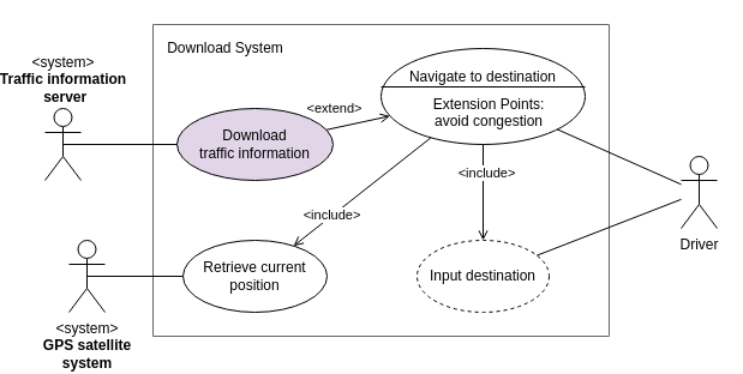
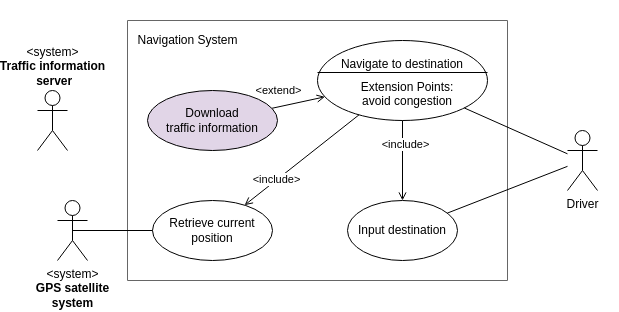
- <mxCell id="3" value="Download System" style="text;html=1;align=center;verticalAlign=middle;resizable=0;points=[];autosize=1;strokeColor=none;fillColor=none;" parent="2" vertex="1"><mxGeometry y="10" width="120" height="20" as="geometry" /></mxCell>
+ <mxCell id="3" value="Navigation System" style="text;html=1;align=center;verticalAlign=middle;resizable=0;points=[];autosize=1;strokeColor=none;fillColor=none;" parent="2" vertex="1"><mxGeometry y="10" width="120" height="20" as="geometry" /></mxCell>
- <mxCell id="18" style="edgeStyle=none;rounded=0;orthogonalLoop=1;jettySize=auto;html=1;endArrow=none;endFill=0;exitX=0.5;exitY=0.5;exitDx=0;exitDy=0;exitPerimeter=0;" parent="1" source="23" target="11" edge="1"><mxGeometry relative="1" as="geometry"><mxPoint x="100" y="120" as="sourcePoint" /></mxGeometry></mxCell>
- <mxCell id="13" value="Input destination" style="ellipse;whiteSpace=wrap;html=1;dashed=1;" parent="2" vertex="1"><mxGeometry x="220" y="180" width="110" height="60" as="geometry" /></mxCell>
+ <mxCell id="13" value="Input destination" style="ellipse;whiteSpace=wrap;html=1;" parent="2" vertex="1"><mxGeometry x="220" y="180" width="110" height="60" as="geometry" /></mxCell>
